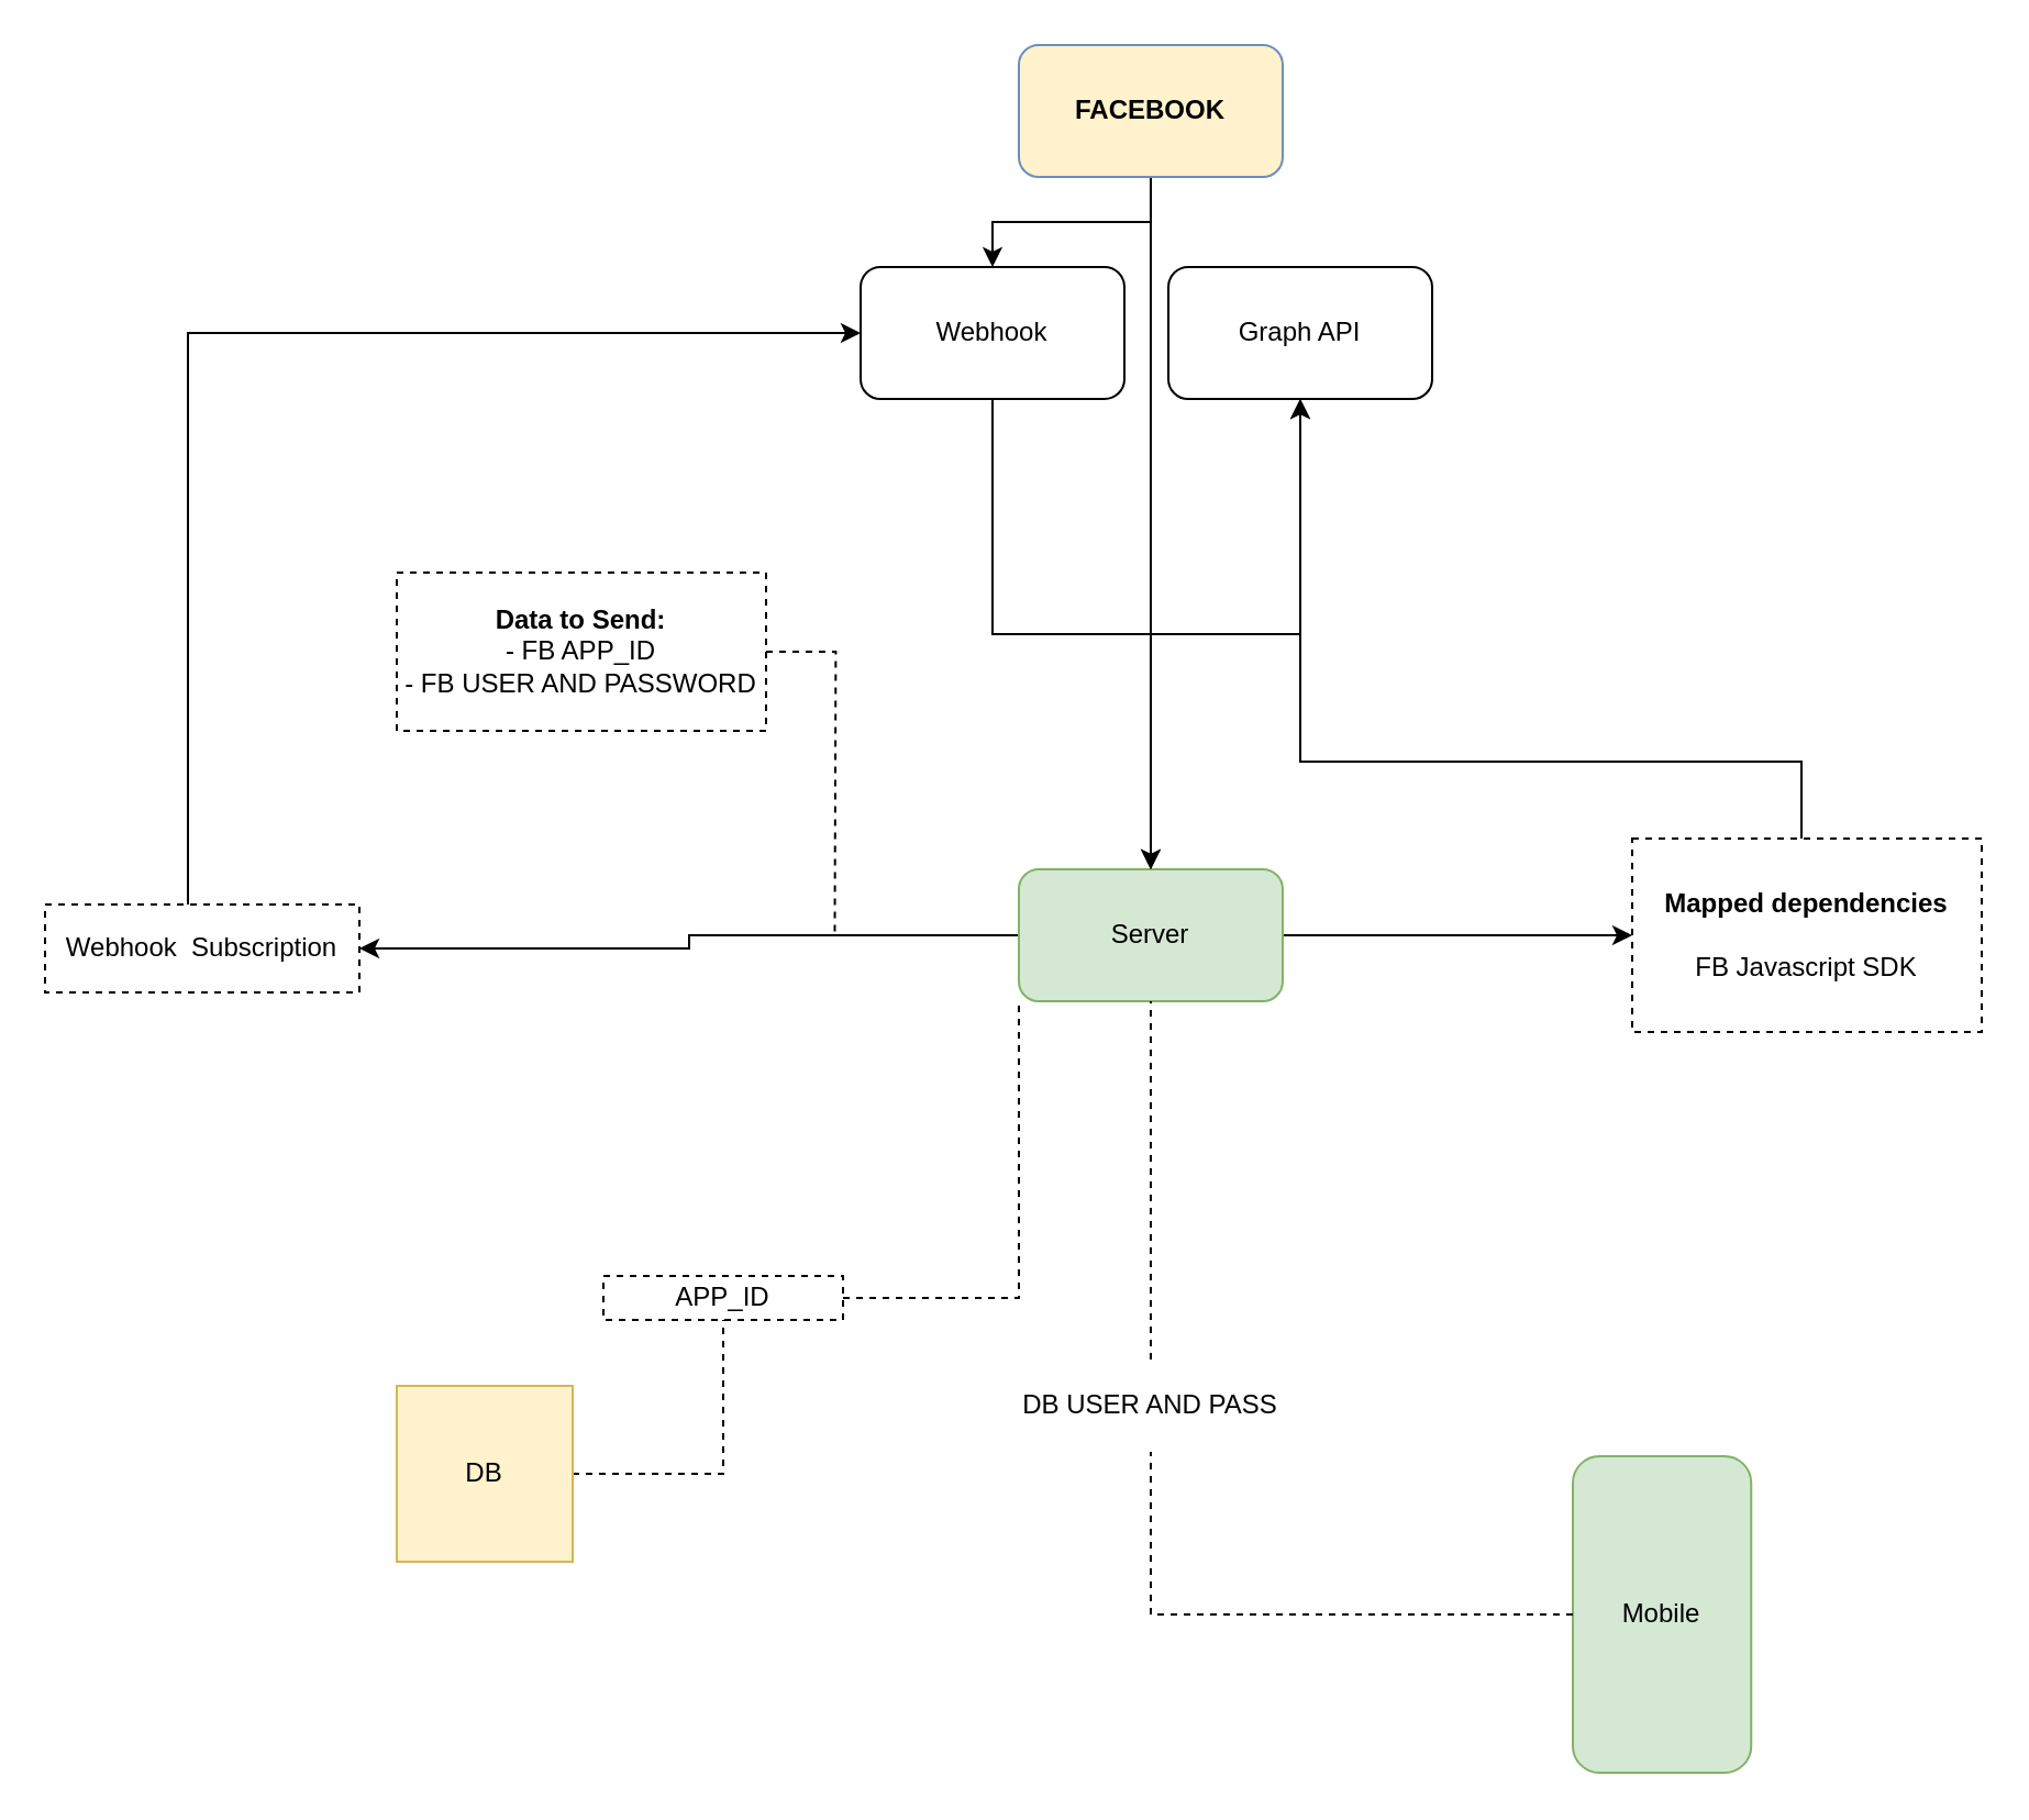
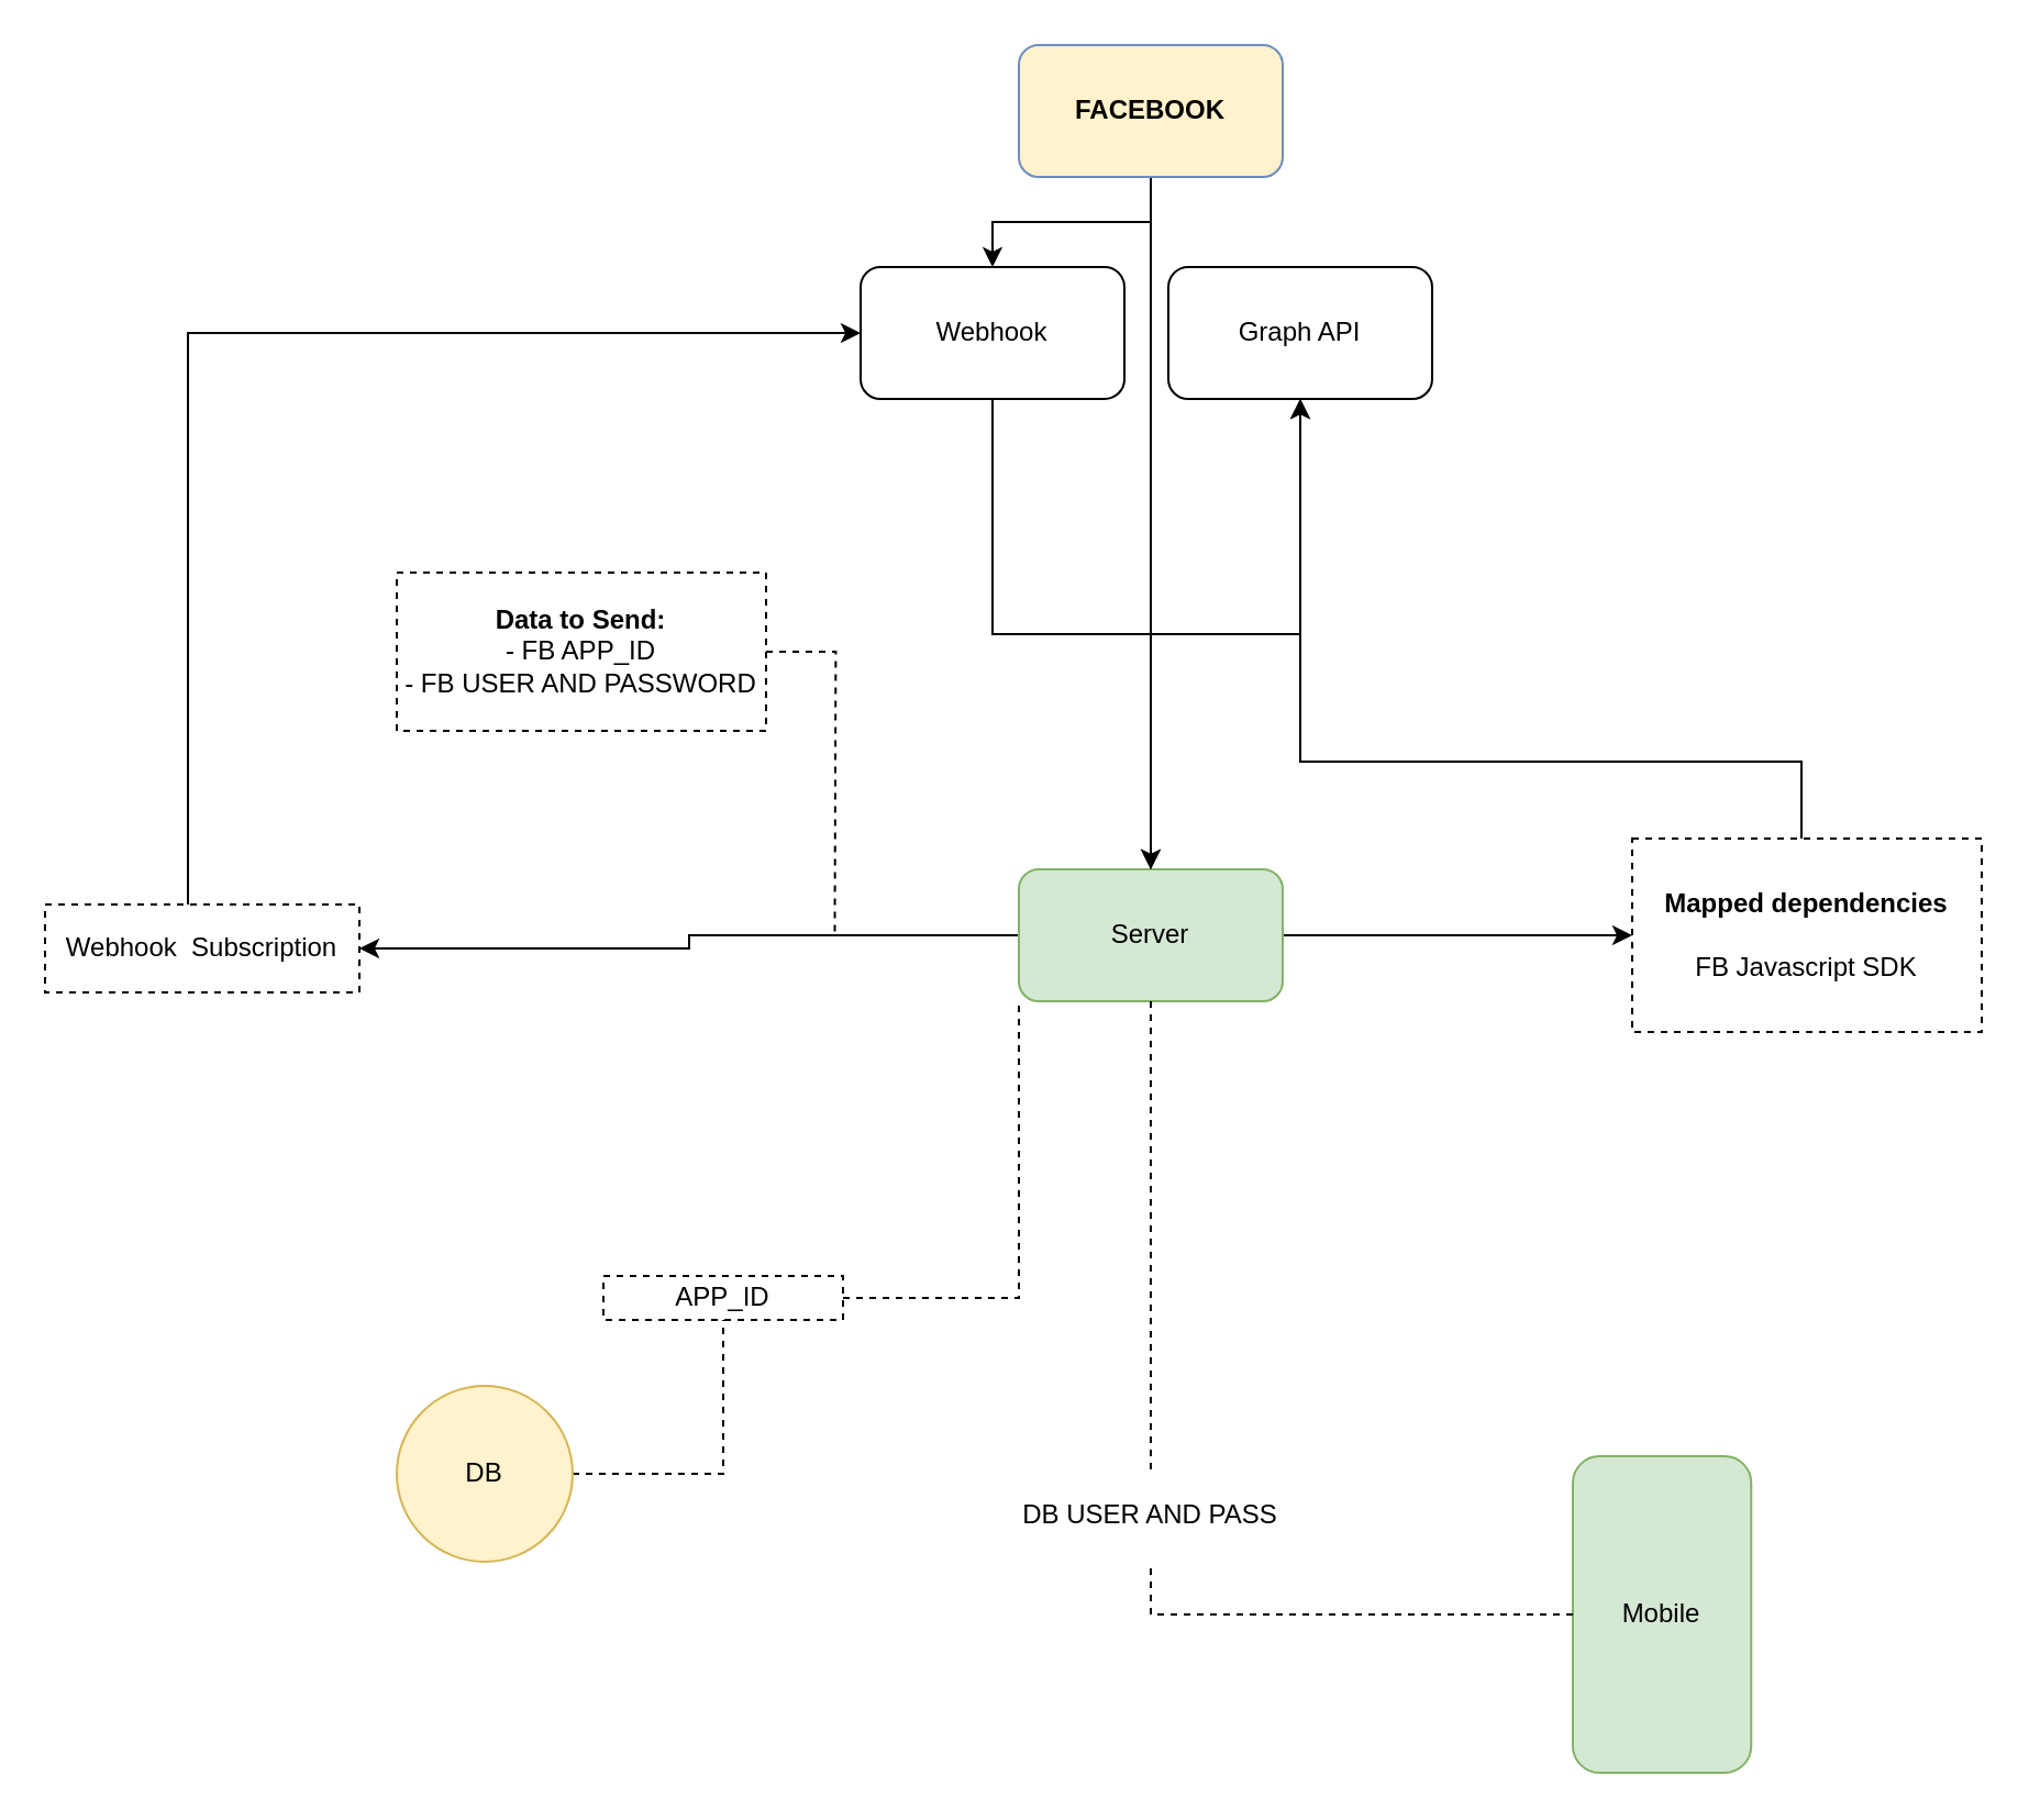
- <mxCell id="24" value="DB USER AND PASS" style="text;html=1;strokeColor=none;fillColor=none;align=center;verticalAlign=middle;whiteSpace=wrap;rounded=0;dashed=1;" vertex="1" parent="1"><mxGeometry x="428.99" y="618" width="188" height="42" as="geometry" /></mxCell>
+ <mxCell id="24" value="DB USER AND PASS" style="text;html=1;strokeColor=none;fillColor=none;align=center;verticalAlign=middle;whiteSpace=wrap;rounded=0;dashed=1;" vertex="1" parent="1"><mxGeometry x="428.99" y="668" width="188" height="42" as="geometry" /></mxCell>
- <mxCell id="15" value="DB" style="whiteSpace=wrap;html=1;aspect=fixed;fillColor=#fff2cc;strokeColor=#d6b656;" vertex="1" parent="1"><mxGeometry x="180" y="630" width="80" height="80" as="geometry" /></mxCell>
+ <mxCell id="15" value="DB" style="ellipse;whiteSpace=wrap;html=1;aspect=fixed;fillColor=#fff2cc;strokeColor=#d6b656;" vertex="1" parent="1"><mxGeometry x="180" y="630" width="80" height="80" as="geometry" /></mxCell>
